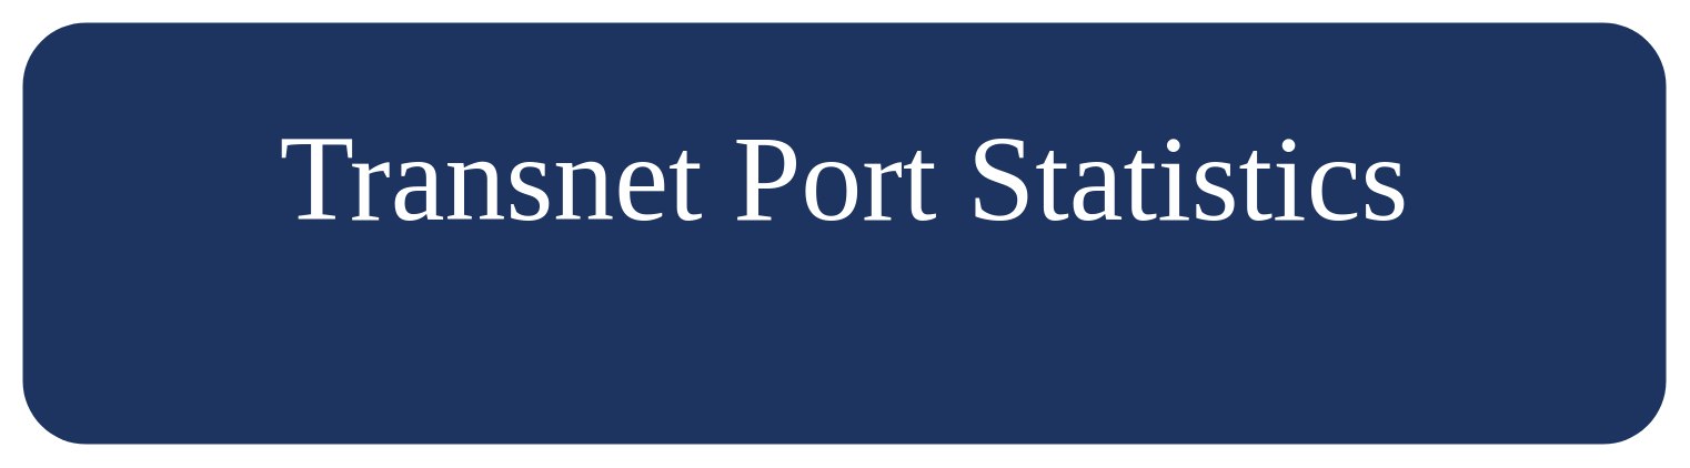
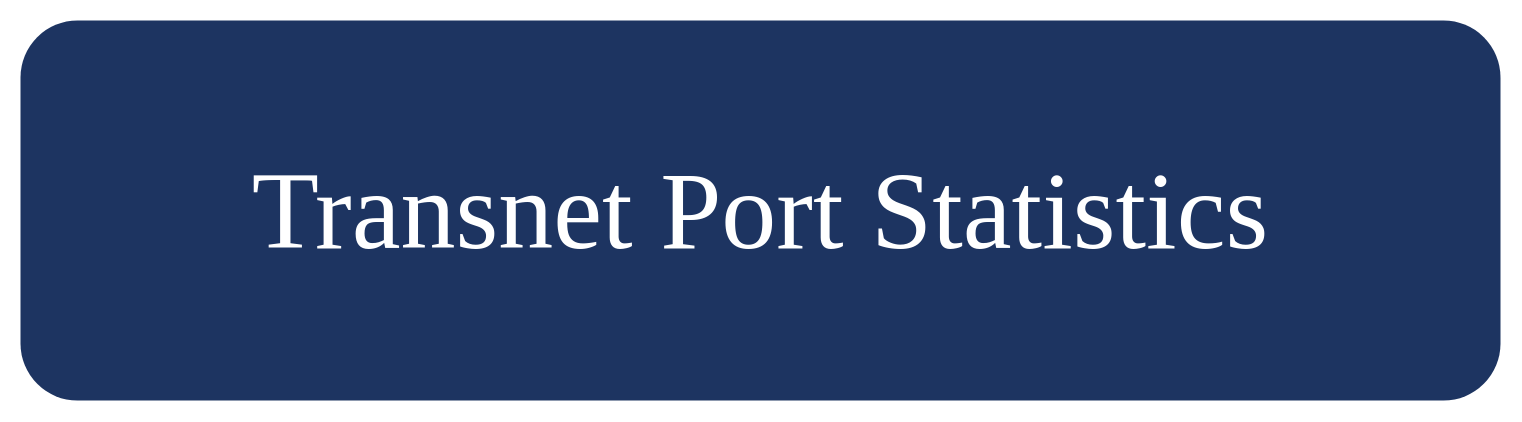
- <mxCell id="3" value="&lt;div style=&quot;&quot;&gt;&lt;font style=&quot;color: light-dark(rgb(255, 255, 255), rgb(237, 237, 237)); font-size: 110px;&quot; data-font-src=&quot;https://fonts.googleapis.com/css?family=Gochi+Hand&quot; face=&quot;Gochi Hand&quot;&gt;Transnet Port Statistics&lt;/font&gt;&lt;/div&gt;" style="text;html=1;align=center;verticalAlign=middle;whiteSpace=wrap;rounded=0;" parent="1" vertex="1"><mxGeometry x="25" y="105" width="1470" height="110" as="geometry" /></mxCell>
+ <mxCell id="3" value="&lt;div style=&quot;&quot;&gt;&lt;font style=&quot;color: light-dark(rgb(255, 255, 255), rgb(237, 237, 237)); font-size: 110px;&quot; data-font-src=&quot;https://fonts.googleapis.com/css?family=Gochi+Hand&quot; face=&quot;Gochi Hand&quot;&gt;Transnet Port Statistics&lt;/font&gt;&lt;/div&gt;" style="text;html=1;align=center;verticalAlign=middle;whiteSpace=wrap;rounded=0;" parent="1" vertex="1"><mxGeometry x="25" y="155" width="1470" height="110" as="geometry" /></mxCell>
